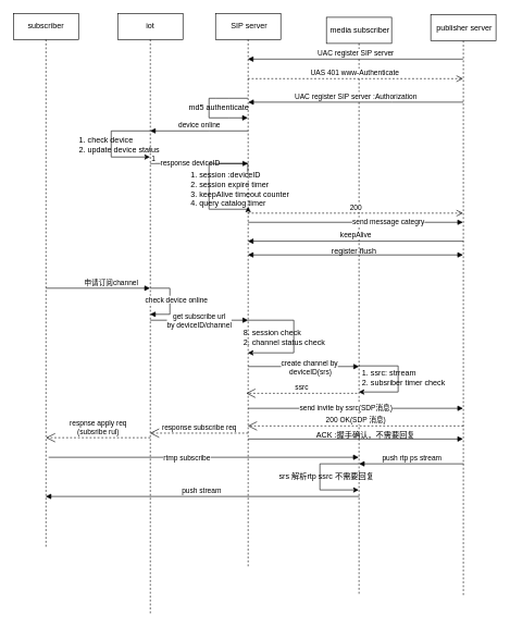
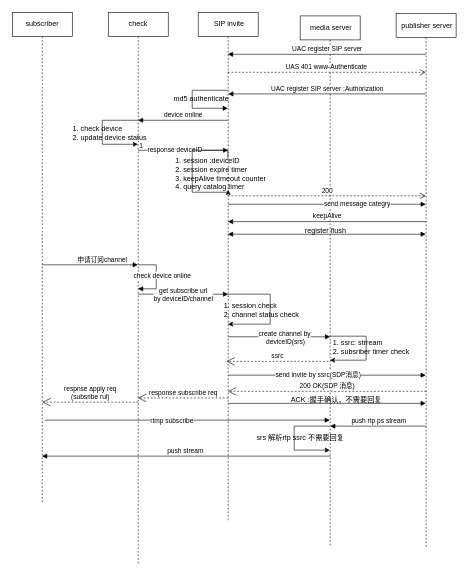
- <mxCell id="24" value="iot" style="shape=umlLifeline;perimeter=lifelinePerimeter;whiteSpace=wrap;html=1;container=1;collapsible=0;recursiveResize=0;outlineConnect=0;" parent="1" vertex="1"><mxGeometry x="180" y="20" width="100" height="920" as="geometry" /></mxCell>
+ <mxCell id="24" value="check" style="shape=umlLifeline;perimeter=lifelinePerimeter;whiteSpace=wrap;html=1;container=1;collapsible=0;recursiveResize=0;outlineConnect=0;" parent="1" vertex="1"><mxGeometry x="180" y="20" width="100" height="920" as="geometry" /></mxCell>
- <mxCell id="4" value="&amp;nbsp;SIP server" style="shape=umlLifeline;perimeter=lifelinePerimeter;whiteSpace=wrap;html=1;container=1;collapsible=0;recursiveResize=0;outlineConnect=0;" parent="1" vertex="1"><mxGeometry x="330" y="20" width="100" height="850" as="geometry" /></mxCell>
+ <mxCell id="4" value="&amp;nbsp;SIP invite" style="shape=umlLifeline;perimeter=lifelinePerimeter;whiteSpace=wrap;html=1;container=1;collapsible=0;recursiveResize=0;outlineConnect=0;" parent="1" vertex="1"><mxGeometry x="330" y="20" width="100" height="850" as="geometry" /></mxCell>
- <mxCell id="12" value="&amp;nbsp;media subscriber" style="shape=umlLifeline;perimeter=lifelinePerimeter;whiteSpace=wrap;html=1;container=1;collapsible=0;recursiveResize=0;outlineConnect=0;" parent="1" vertex="1"><mxGeometry x="500" y="26" width="100" height="884" as="geometry" /></mxCell>
+ <mxCell id="12" value="&amp;nbsp;media server" style="shape=umlLifeline;perimeter=lifelinePerimeter;whiteSpace=wrap;html=1;container=1;collapsible=0;recursiveResize=0;outlineConnect=0;" parent="1" vertex="1"><mxGeometry x="500" y="26" width="100" height="884" as="geometry" /></mxCell>
- <mxCell id="39" value="8. session check&lt;br&gt;2. channel status check" style="text;html=1;align=left;verticalAlign=middle;resizable=0;points=[];autosize=1;strokeColor=none;fillColor=none;" vertex="1" parent="1"><mxGeometry x="371" y="501" width="140" height="30" as="geometry" /></mxCell>
+ <mxCell id="39" value="1. session check&lt;br&gt;2. channel status check" style="text;html=1;align=left;verticalAlign=middle;resizable=0;points=[];autosize=1;strokeColor=none;fillColor=none;" vertex="1" parent="1"><mxGeometry x="371" y="501" width="140" height="30" as="geometry" /></mxCell>
